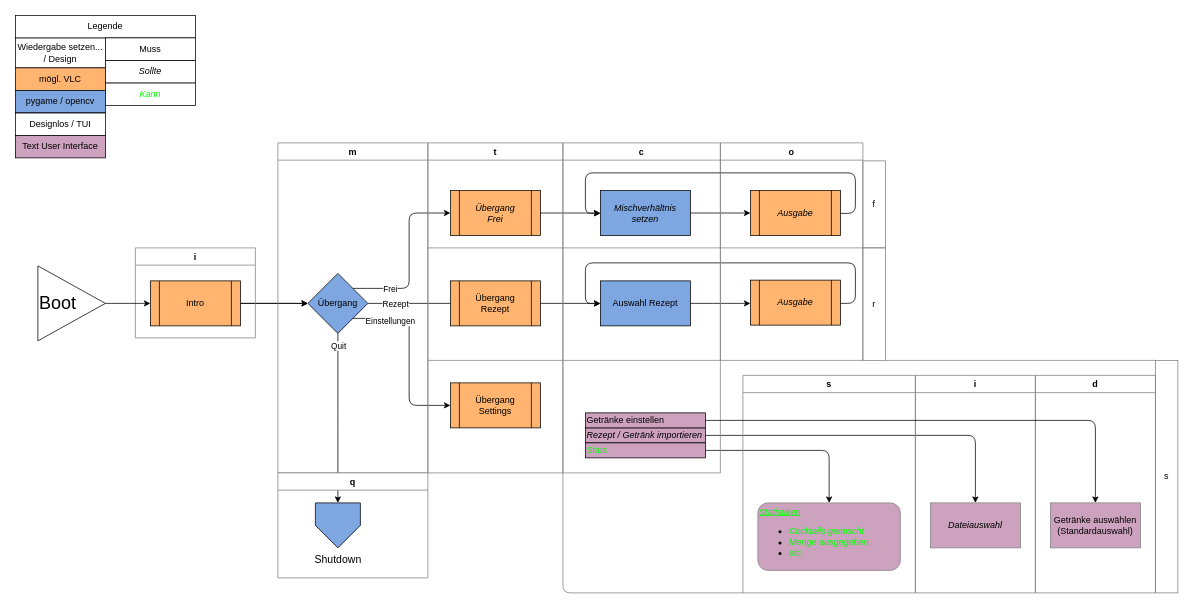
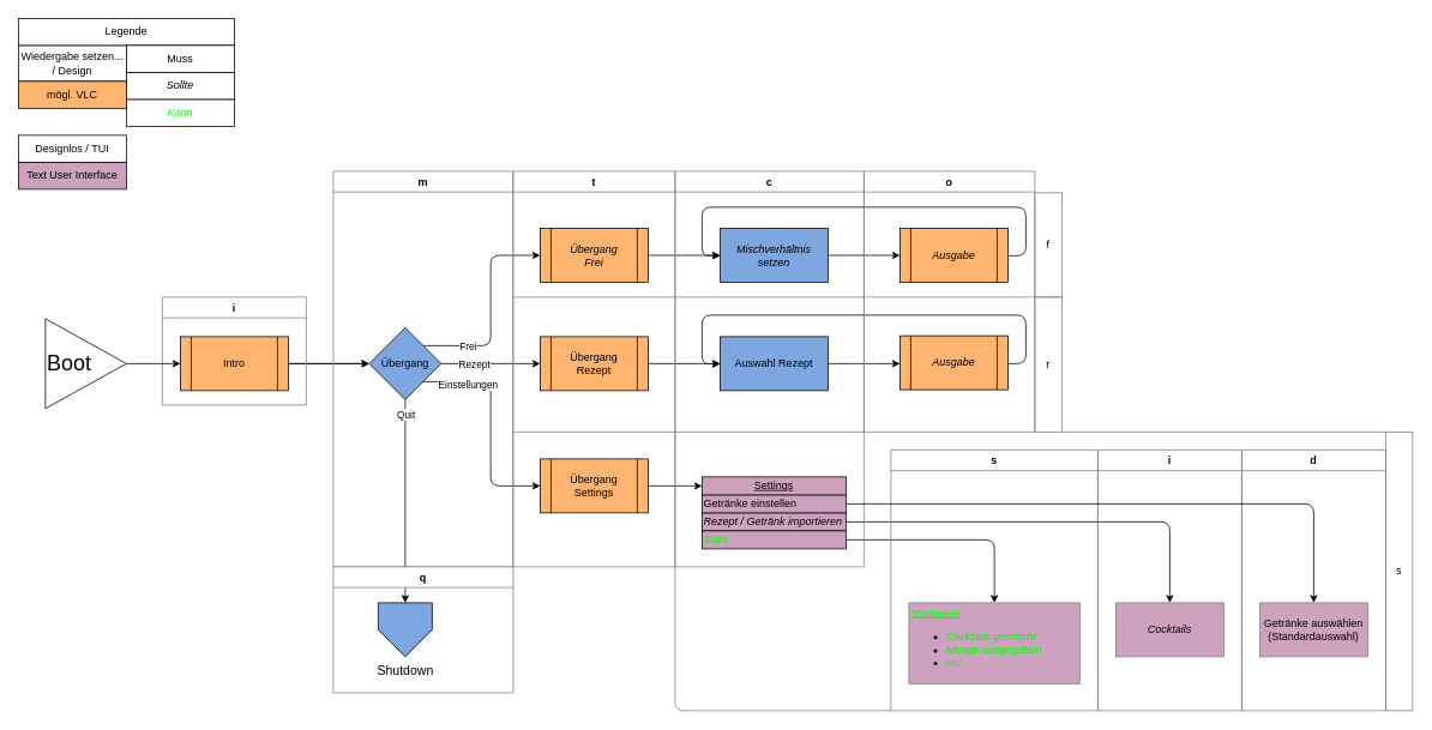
- <mxCell id="8" value="pygame / opencv" style="whiteSpace=wrap;html=1;fillColor=#7EA6E0;" parent="1" vertex="1"><mxGeometry y="120" width="120" height="30" as="geometry" x="20" /></mxCell>
- <mxCell id="11" style="edgeStyle=orthogonalEdgeStyle;orthogonalLoop=1;jettySize=auto;html=1;exitX=1;exitY=0.5;exitDx=0;exitDy=0;entryX=0;entryY=0.5;entryDx=0;entryDy=0;endArrow=none;" parent="1" source="17" target="19" edge="1"><mxGeometry relative="1" as="geometry" /></mxCell>
+ <mxCell id="11" style="edgeStyle=orthogonalEdgeStyle;orthogonalLoop=1;jettySize=auto;html=1;exitX=1;exitY=0.5;exitDx=0;exitDy=0;entryX=0;entryY=0.5;entryDx=0;entryDy=0;" parent="1" source="17" target="19" edge="1"><mxGeometry relative="1" as="geometry" /></mxCell>
+ <mxCell id="22" value="" style="edgeStyle=orthogonalEdgeStyle;orthogonalLoop=1;jettySize=auto;html=1;" parent="1" source="23" target="43" edge="1"><mxGeometry relative="1" as="geometry" /></mxCell>
+ <mxCell id="43" value="&lt;u&gt;Settings&lt;/u&gt;" style="whiteSpace=wrap;html=1;fillColor=#CDA2BE;" parent="38" vertex="1"><mxGeometry x="30" y="340" width="160" height="20" as="geometry" /></mxCell>
- <mxCell id="56" value="&lt;i&gt;Dateiauswahl&lt;/i&gt;" style="whiteSpace=wrap;html=1;shadow=0;strokeColor=#808080;fillColor=#CDA2BE;" parent="55" vertex="1"><mxGeometry x="20" y="170" width="120" height="60" as="geometry" /></mxCell>
+ <mxCell id="56" value="&lt;i&gt;Cocktails&lt;/i&gt;" style="whiteSpace=wrap;html=1;shadow=0;strokeColor=#808080;fillColor=#CDA2BE;" parent="55" vertex="1"><mxGeometry x="20" y="170" width="120" height="60" as="geometry" /></mxCell>
- <mxCell id="53" value="&lt;i&gt;&lt;font color=&quot;#00ff00&quot;&gt;&lt;u&gt;Statistiken&lt;/u&gt;&lt;br&gt;&lt;/font&gt;&lt;/i&gt;&lt;ul&gt;&lt;li&gt;&lt;i&gt;&lt;font color=&quot;#00ff00&quot;&gt;Cocktails gemischt&lt;/font&gt;&lt;/i&gt;&lt;/li&gt;&lt;li&gt;&lt;i&gt;&lt;font color=&quot;#00ff00&quot;&gt;Menge ausgegeben&lt;/font&gt;&lt;/i&gt;&lt;/li&gt;&lt;li&gt;&lt;i&gt;&lt;font color=&quot;#00ff00&quot;&gt;etc.&lt;/font&gt;&lt;/i&gt;&lt;/li&gt;&lt;/ul&gt;" style="whiteSpace=wrap;html=1;shadow=0;strokeColor=#808080;fillColor=#CDA2BE;align=left;rounded=1;" parent="1" vertex="1"><mxGeometry x="1010" y="670" width="190" height="90" as="geometry" /></mxCell>
+ <mxCell id="53" value="&lt;i&gt;&lt;font color=&quot;#00ff00&quot;&gt;&lt;u&gt;Statistiken&lt;/u&gt;&lt;br&gt;&lt;/font&gt;&lt;/i&gt;&lt;ul&gt;&lt;li&gt;&lt;i&gt;&lt;font color=&quot;#00ff00&quot;&gt;Cocktails gemischt&lt;/font&gt;&lt;/i&gt;&lt;/li&gt;&lt;li&gt;&lt;i&gt;&lt;font color=&quot;#00ff00&quot;&gt;Menge ausgegeben&lt;/font&gt;&lt;/i&gt;&lt;/li&gt;&lt;li&gt;&lt;i&gt;&lt;font color=&quot;#00ff00&quot;&gt;etc.&lt;/font&gt;&lt;/i&gt;&lt;/li&gt;&lt;/ul&gt;" style="whiteSpace=wrap;html=1;shadow=0;strokeColor=#808080;fillColor=#CDA2BE;align=left;" parent="1" vertex="1"><mxGeometry x="1010" y="670" width="190" height="90" as="geometry" /></mxCell>
